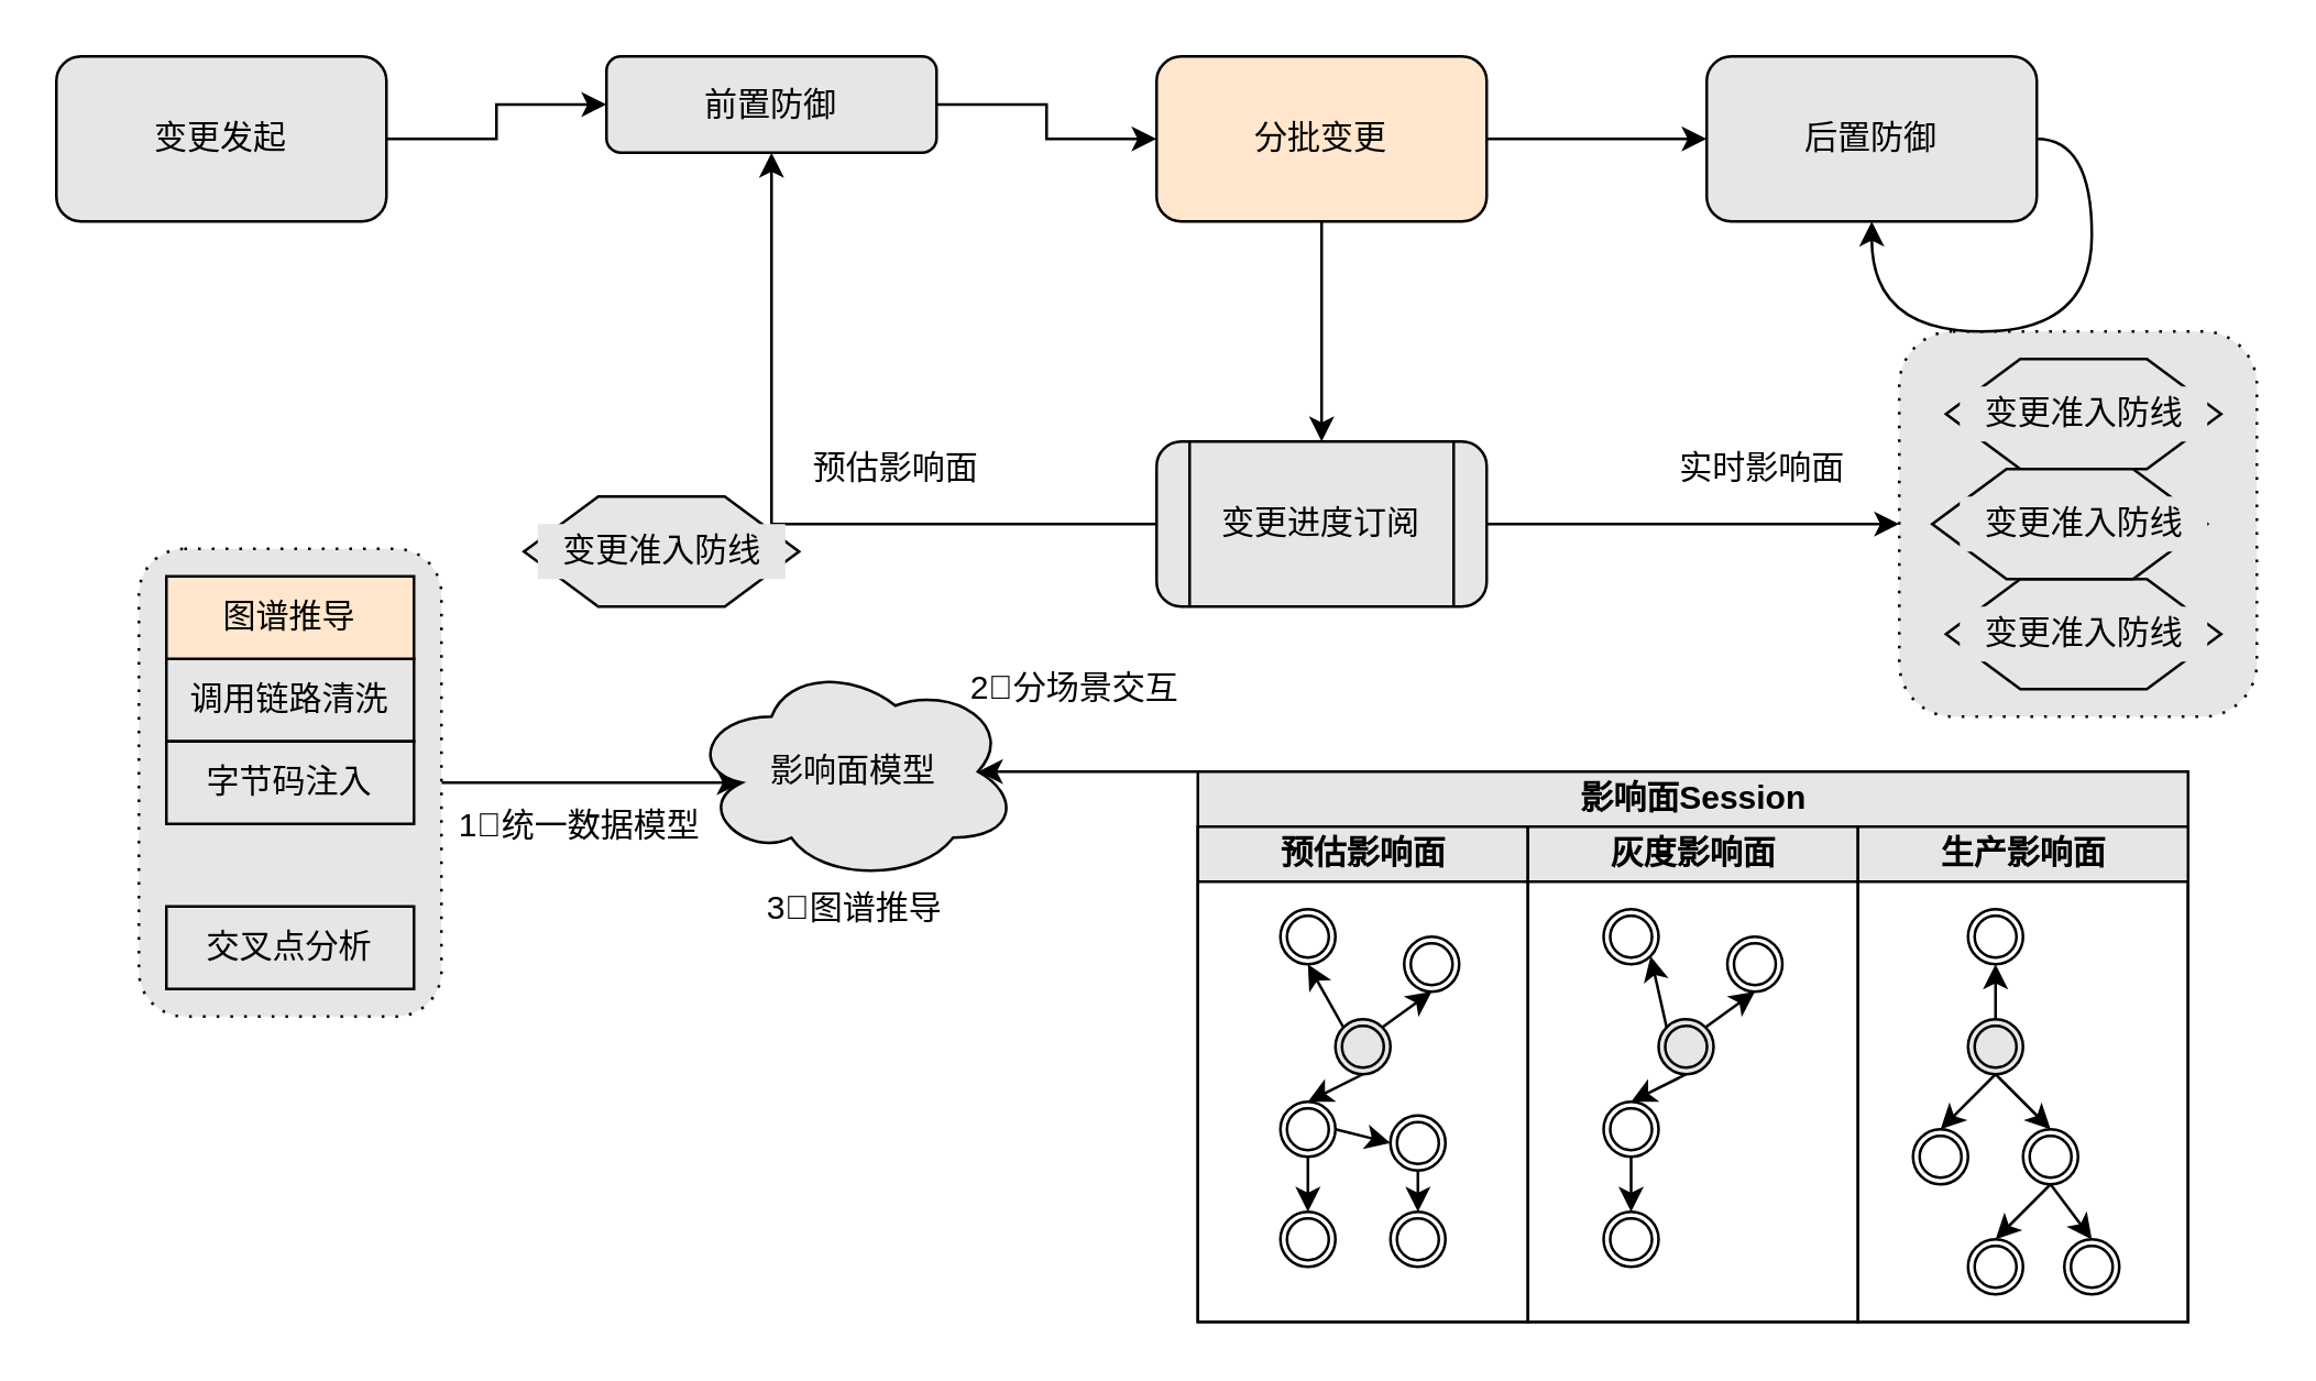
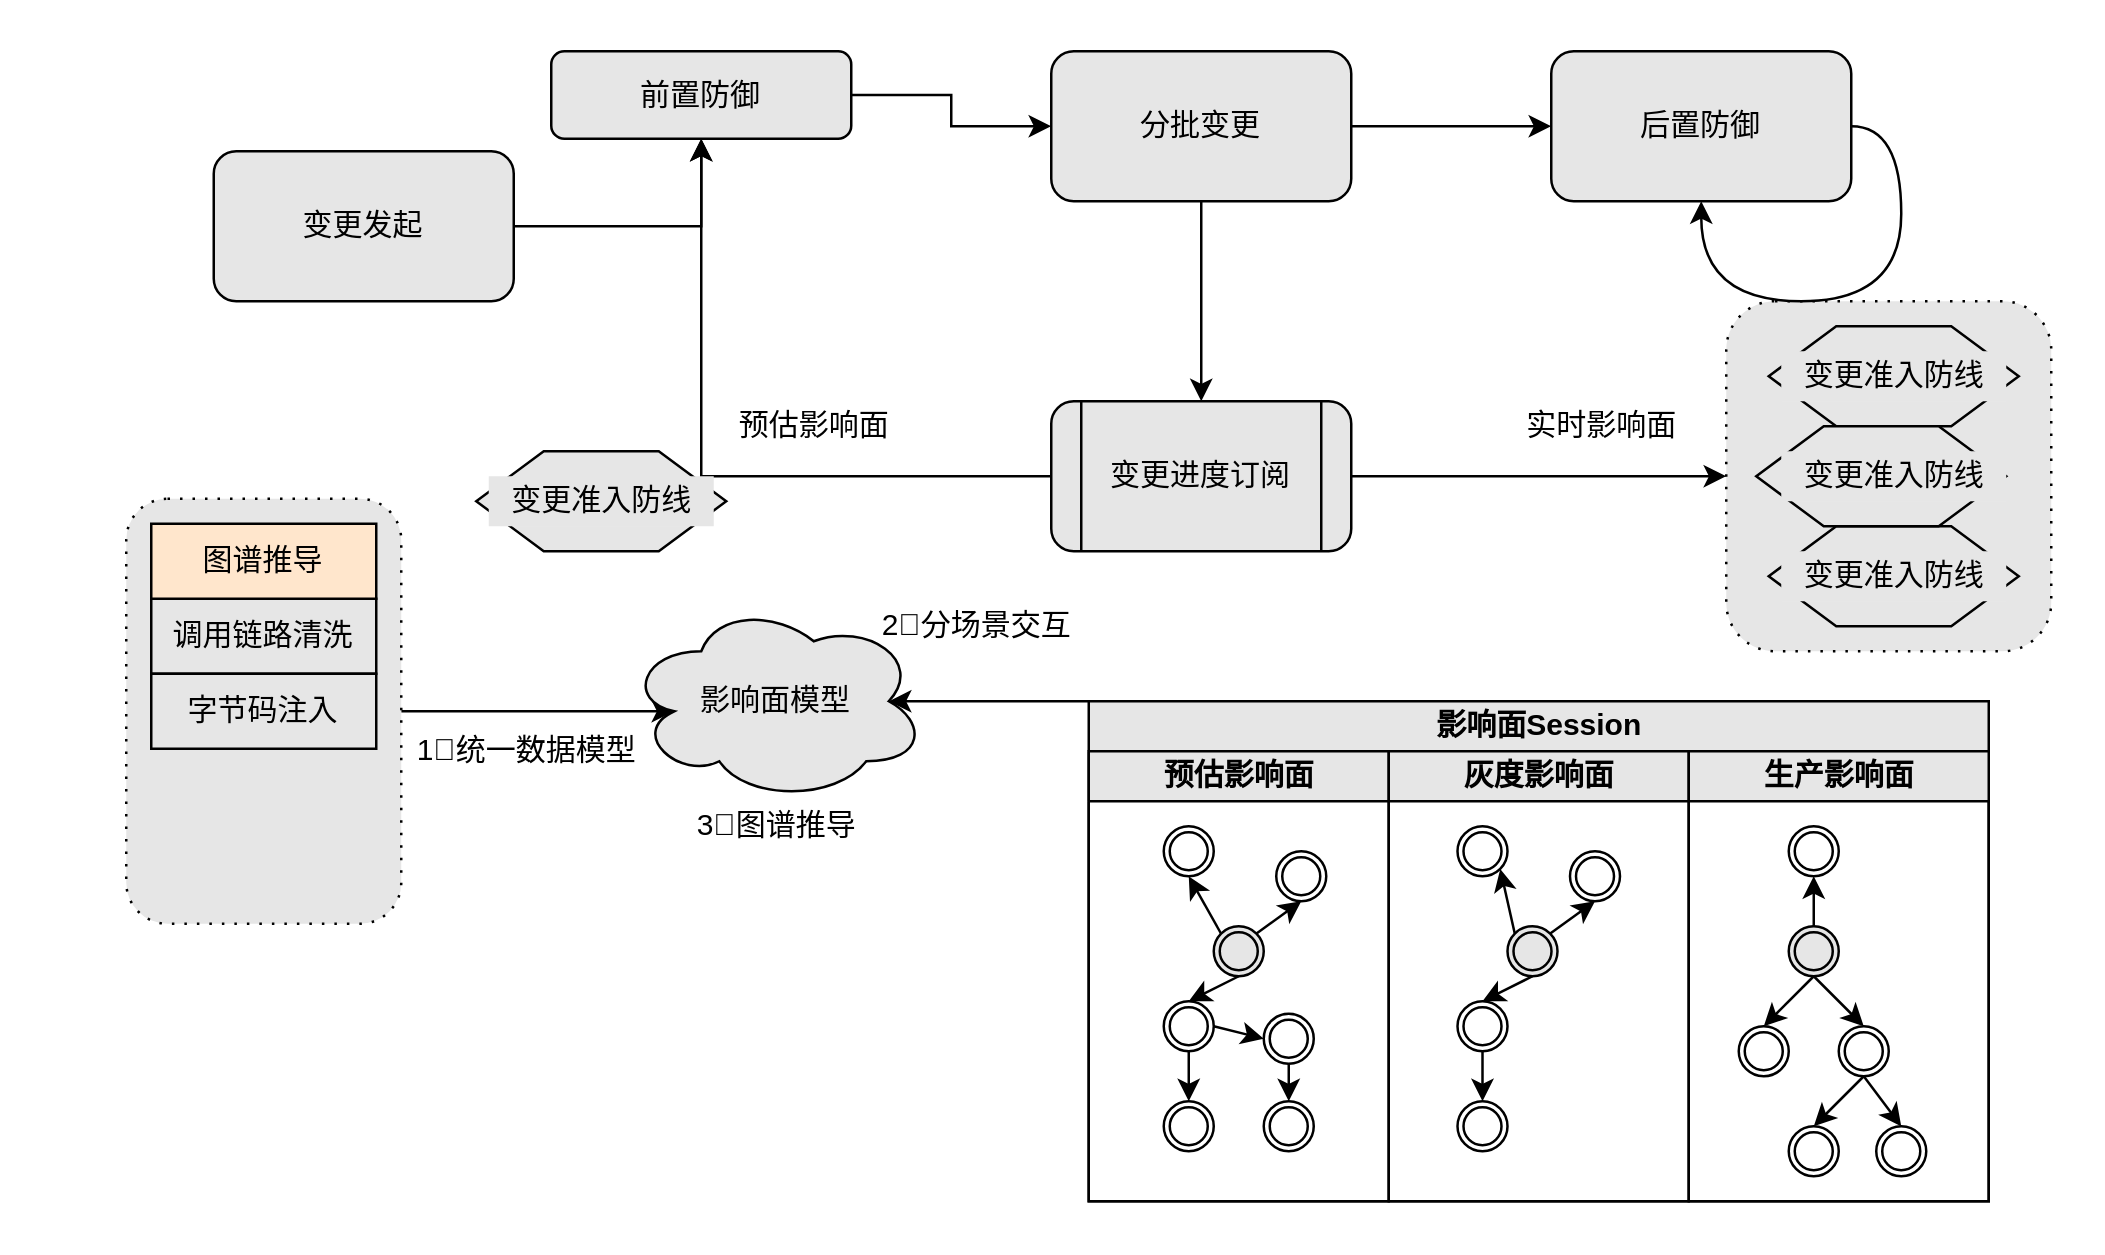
- <mxCell id="6" value="变更发起" style="rounded=1;whiteSpace=wrap;html=1;fillColor=#E6E6E6;" vertex="1" parent="1"><mxGeometry x="20" y="20" width="120" height="60" as="geometry" /></mxCell>
+ <mxCell id="6" value="变更发起" style="rounded=1;whiteSpace=wrap;html=1;fillColor=#E6E6E6;" vertex="1" parent="1"><mxGeometry x="85" y="60" width="120" height="60" as="geometry" /></mxCell>
- <mxCell id="11" value="分批变更" style="rounded=1;whiteSpace=wrap;html=1;fillColor=#ffe6cc;" vertex="1" parent="1"><mxGeometry x="420" y="20" width="120" height="60" as="geometry" /></mxCell>
+ <mxCell id="11" value="分批变更" style="rounded=1;whiteSpace=wrap;html=1;fillColor=#E6E6E6;" vertex="1" parent="1"><mxGeometry x="420" y="20" width="120" height="60" as="geometry" /></mxCell>
- <mxCell id="27" value="交叉点分析" style="rounded=0;whiteSpace=wrap;html=1;fillColor=#E6E6E6;" vertex="1" parent="1"><mxGeometry x="60" y="329" width="90" height="30" as="geometry" /></mxCell>
